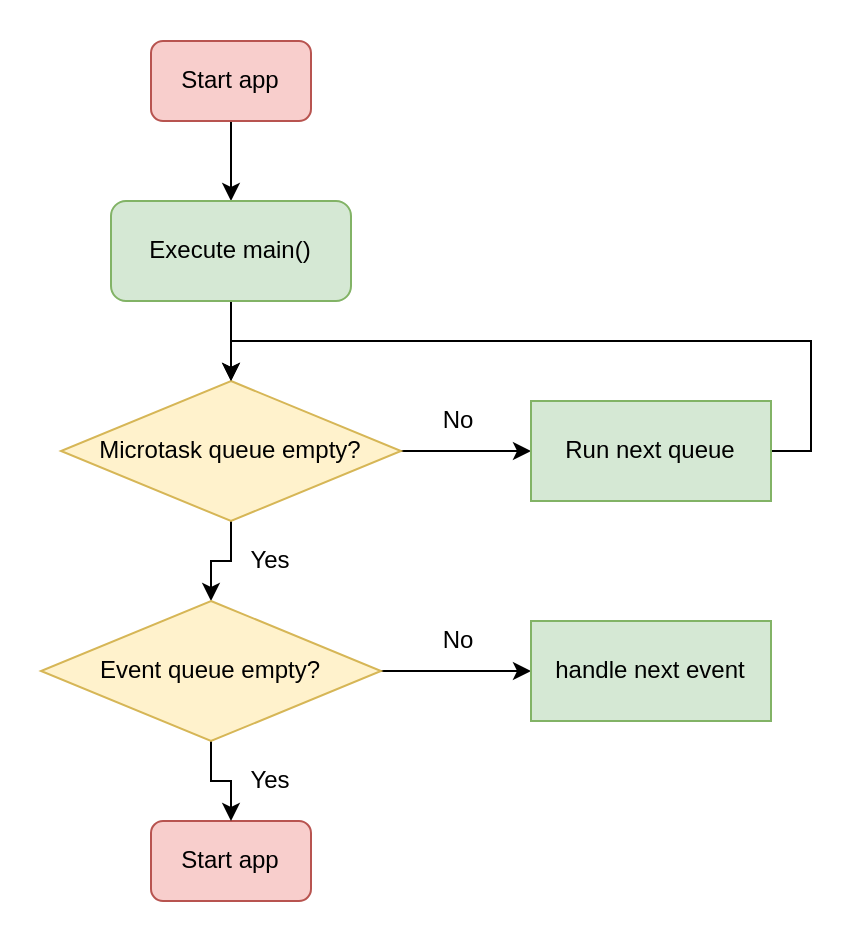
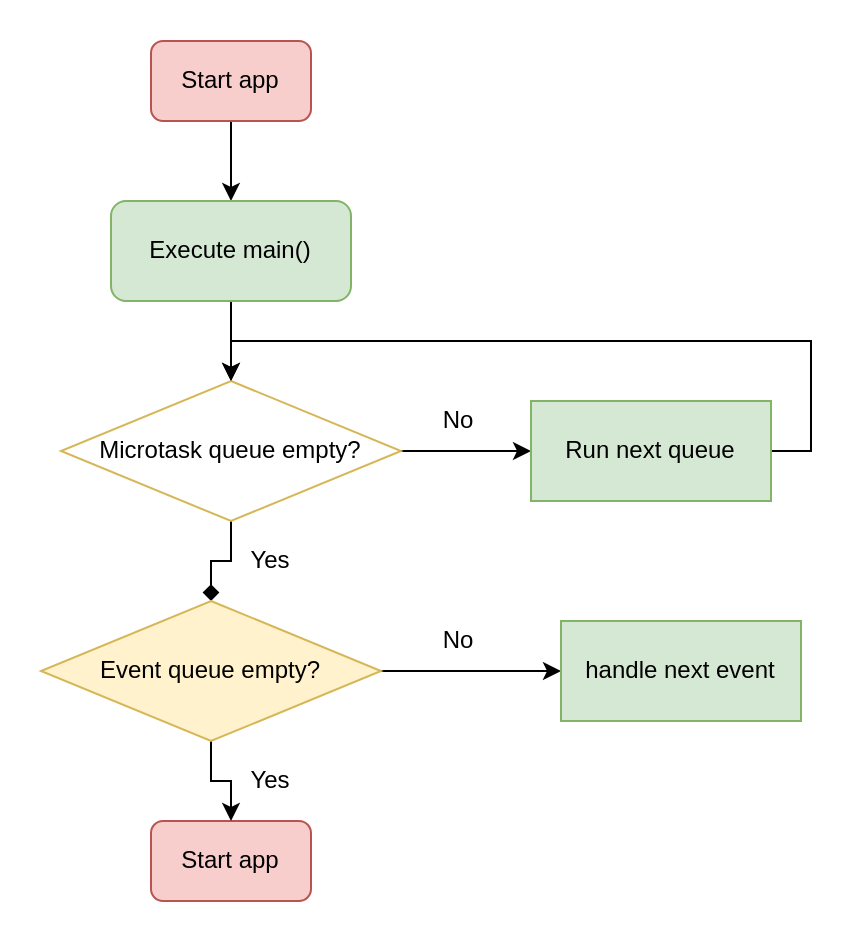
- <mxCell id="9" value="Microtask queue empty?" style="rhombus;whiteSpace=wrap;html=1;fillColor=#fff2cc;strokeColor=#d6b656;" vertex="1" parent="1"><mxGeometry x="30" y="190" width="170" height="70" as="geometry" /></mxCell>
+ <mxCell id="9" value="Microtask queue empty?" style="rhombus;whiteSpace=wrap;html=1;fillColor=#ffffff;strokeColor=#d6b656;" vertex="1" parent="1"><mxGeometry x="30" y="190" width="170" height="70" as="geometry" /></mxCell>
- <mxCell id="8" style="edgeStyle=orthogonalEdgeStyle;rounded=0;orthogonalLoop=1;jettySize=auto;html=1;exitX=0.5;exitY=1;exitDx=0;exitDy=0;" edge="1" parent="1" source="9" target="12"><mxGeometry relative="1" as="geometry" /></mxCell>
+ <mxCell id="8" style="edgeStyle=orthogonalEdgeStyle;rounded=0;orthogonalLoop=1;jettySize=auto;html=1;exitX=0.5;exitY=1;exitDx=0;exitDy=0;endArrow=diamond;" edge="1" parent="1" source="9" target="12"><mxGeometry relative="1" as="geometry" /></mxCell>
- <mxCell id="15" value="handle next event" style="rounded=0;whiteSpace=wrap;html=1;fillColor=#d5e8d4;strokeColor=#82b366;" vertex="1" parent="1"><mxGeometry x="265" y="310" width="120" height="50" as="geometry" /></mxCell>
+ <mxCell id="15" value="handle next event" style="rounded=0;whiteSpace=wrap;html=1;fillColor=#d5e8d4;strokeColor=#82b366;" vertex="1" parent="1"><mxGeometry x="280" y="310" width="120" height="50" as="geometry" /></mxCell>
